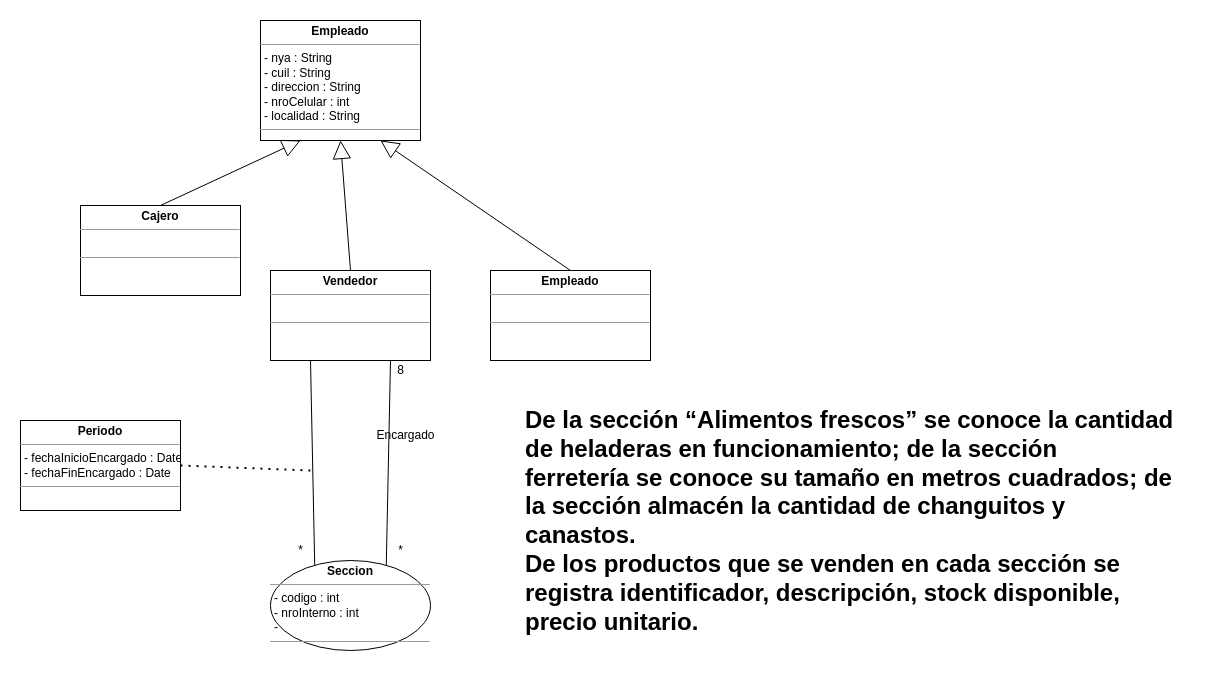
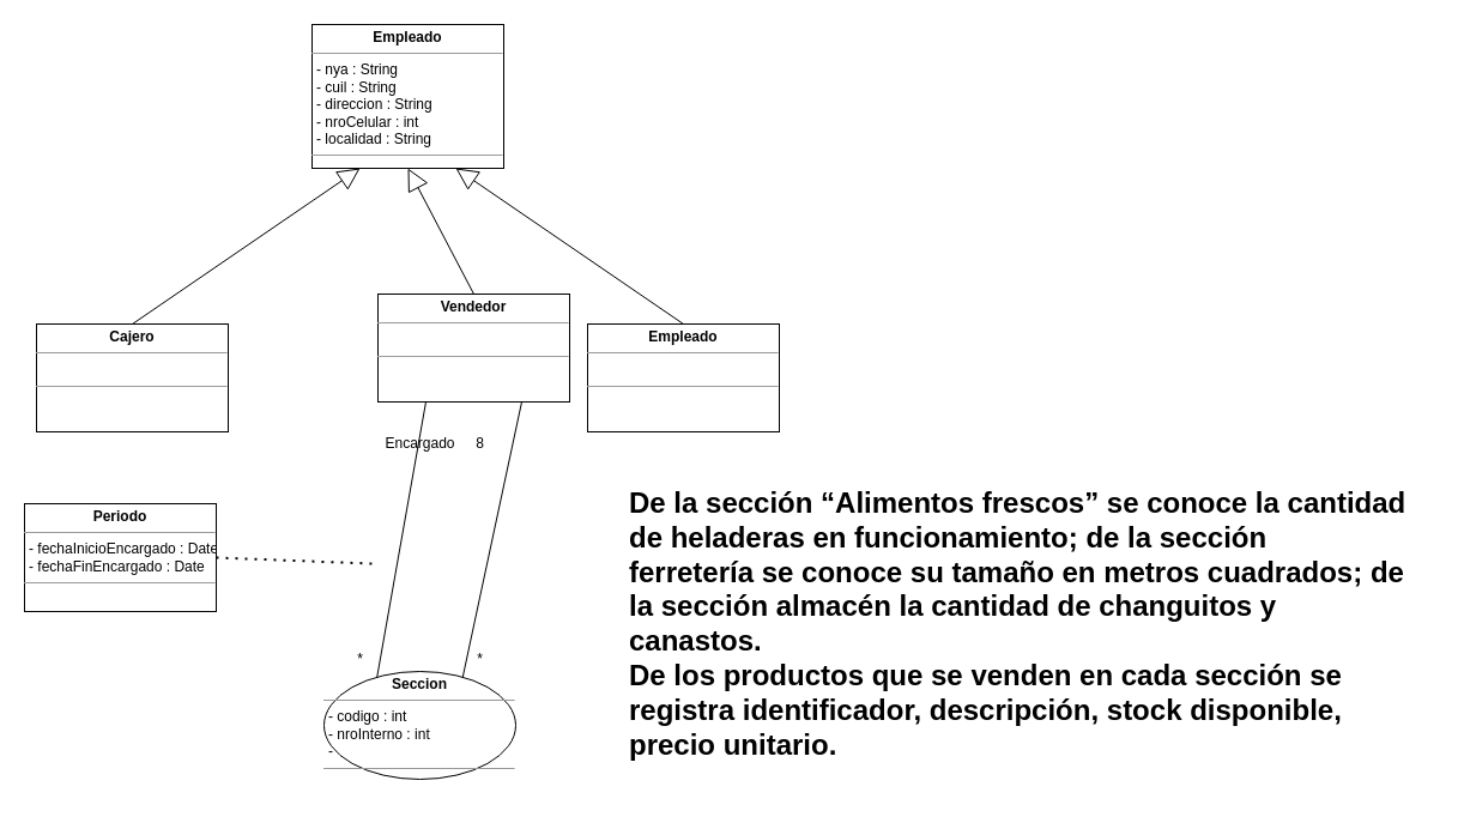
- <mxCell id="3" value="&lt;p style=&quot;margin: 0px ; margin-top: 4px ; text-align: center&quot;&gt;&lt;b&gt;Cajero&lt;/b&gt;&lt;/p&gt;&lt;hr size=&quot;1&quot;&gt;&lt;p style=&quot;margin: 0px ; margin-left: 4px&quot;&gt;&lt;br&gt;&lt;/p&gt;&lt;hr size=&quot;1&quot;&gt;&lt;p style=&quot;margin: 0px ; margin-left: 4px&quot;&gt;&lt;br&gt;&lt;/p&gt;" style="verticalAlign=top;align=left;overflow=fill;fontSize=12;fontFamily=Helvetica;html=1;" vertex="1" parent="1"><mxGeometry x="80" y="205" width="160" height="90" as="geometry" /></mxCell>
+ <mxCell id="3" value="&lt;p style=&quot;margin: 0px ; margin-top: 4px ; text-align: center&quot;&gt;&lt;b&gt;Cajero&lt;/b&gt;&lt;/p&gt;&lt;hr size=&quot;1&quot;&gt;&lt;p style=&quot;margin: 0px ; margin-left: 4px&quot;&gt;&lt;br&gt;&lt;/p&gt;&lt;hr size=&quot;1&quot;&gt;&lt;p style=&quot;margin: 0px ; margin-left: 4px&quot;&gt;&lt;br&gt;&lt;/p&gt;" style="verticalAlign=top;align=left;overflow=fill;fontSize=12;fontFamily=Helvetica;html=1;" vertex="1" parent="1"><mxGeometry x="30" y="270" width="160" height="90" as="geometry" /></mxCell>
- <mxCell id="4" value="&lt;p style=&quot;margin: 0px ; margin-top: 4px ; text-align: center&quot;&gt;&lt;b&gt;Vendedor&lt;/b&gt;&lt;/p&gt;&lt;hr size=&quot;1&quot;&gt;&lt;p style=&quot;margin: 0px ; margin-left: 4px&quot;&gt;&lt;br&gt;&lt;/p&gt;&lt;hr size=&quot;1&quot;&gt;&lt;p style=&quot;margin: 0px ; margin-left: 4px&quot;&gt;&lt;br&gt;&lt;/p&gt;" style="verticalAlign=top;align=left;overflow=fill;fontSize=12;fontFamily=Helvetica;html=1;" vertex="1" parent="1"><mxGeometry x="270" y="270" width="160" height="90" as="geometry" /></mxCell>
+ <mxCell id="4" value="&lt;p style=&quot;margin: 0px ; margin-top: 4px ; text-align: center&quot;&gt;&lt;b&gt;Vendedor&lt;/b&gt;&lt;/p&gt;&lt;hr size=&quot;1&quot;&gt;&lt;p style=&quot;margin: 0px ; margin-left: 4px&quot;&gt;&lt;br&gt;&lt;/p&gt;&lt;hr size=&quot;1&quot;&gt;&lt;p style=&quot;margin: 0px ; margin-left: 4px&quot;&gt;&lt;br&gt;&lt;/p&gt;" style="verticalAlign=top;align=left;overflow=fill;fontSize=12;fontFamily=Helvetica;html=1;" vertex="1" parent="1"><mxGeometry x="315" y="245" width="160" height="90" as="geometry" /></mxCell>
- <mxCell id="12" value="Encargado" style="text;html=1;align=center;verticalAlign=middle;resizable=0;points=[];autosize=1;strokeColor=none;" vertex="1" parent="1"><mxGeometry x="370" y="425" width="70" height="20" as="geometry" /></mxCell>
+ <mxCell id="12" value="Encargado" style="text;html=1;align=center;verticalAlign=middle;resizable=0;points=[];autosize=1;strokeColor=none;" vertex="1" parent="1"><mxGeometry x="315" y="360" width="70" height="20" as="geometry" /></mxCell>
